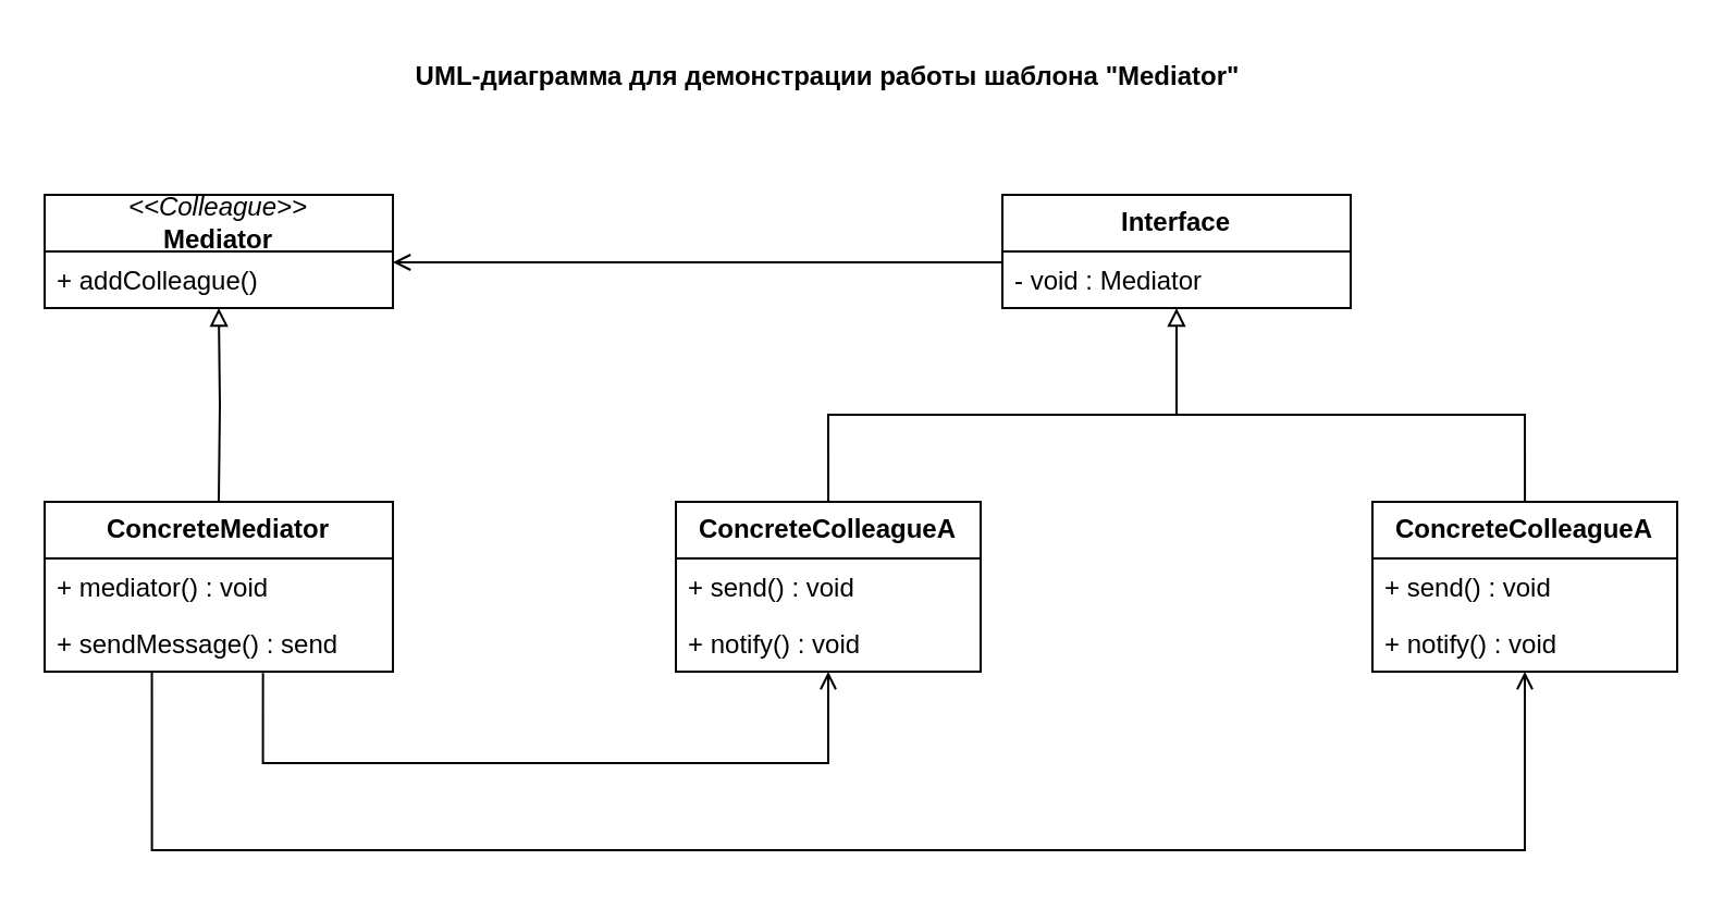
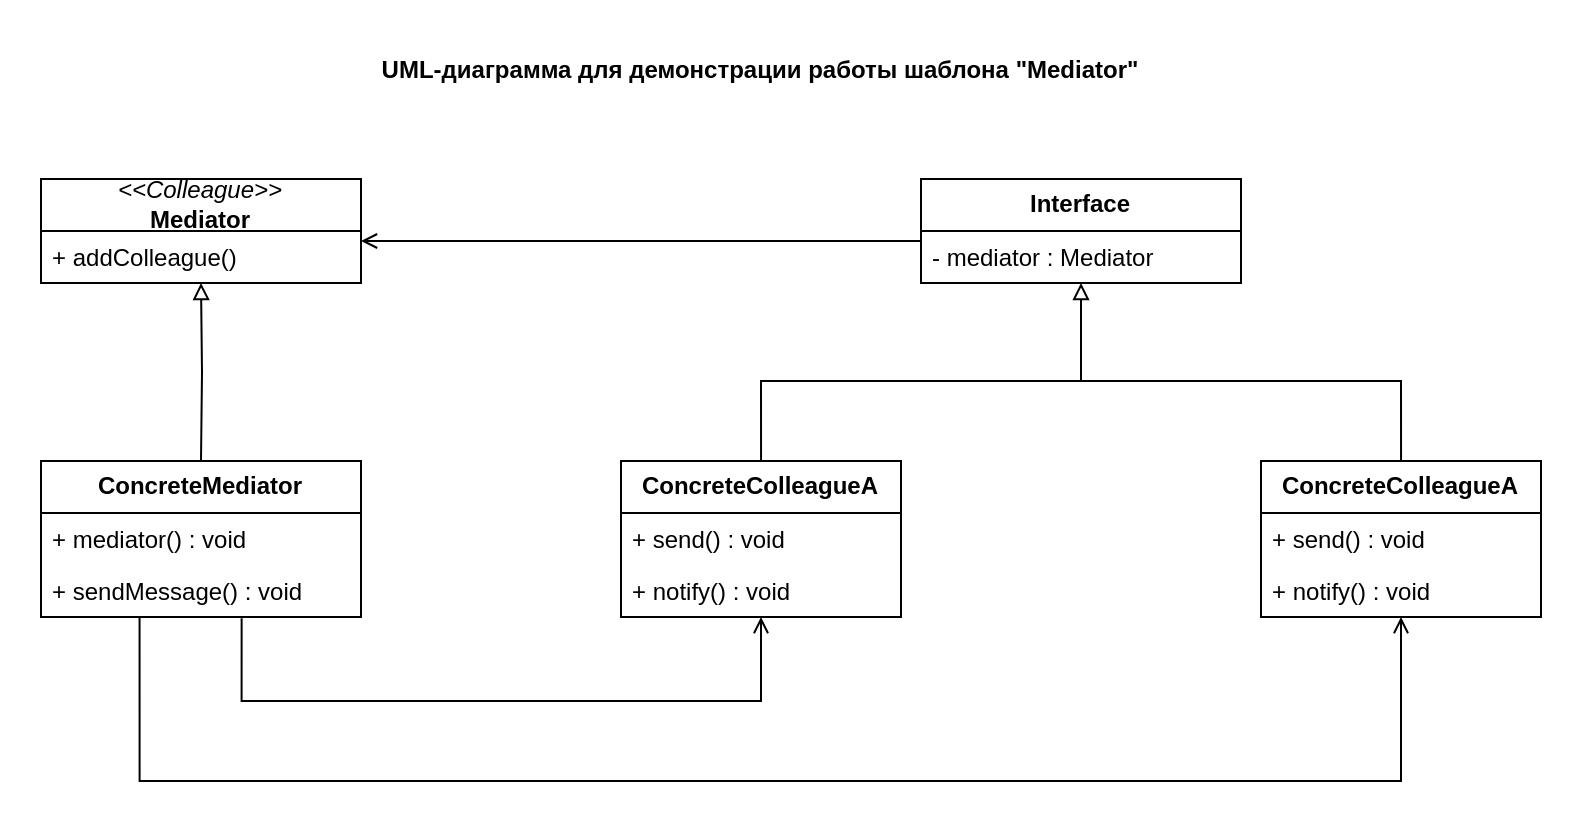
- <mxCell id="11" value="- void : Mediator" style="text;strokeColor=none;fillColor=none;align=left;verticalAlign=top;spacingLeft=4;spacingRight=4;overflow=hidden;rotatable=0;points=[[0,0.5],[1,0.5]];portConstraint=eastwest;whiteSpace=wrap;html=1;" parent="10" vertex="1"><mxGeometry y="26" width="160" height="26" as="geometry" /></mxCell>
+ <mxCell id="11" value="- mediator : Mediator" style="text;strokeColor=none;fillColor=none;align=left;verticalAlign=top;spacingLeft=4;spacingRight=4;overflow=hidden;rotatable=0;points=[[0,0.5],[1,0.5]];portConstraint=eastwest;whiteSpace=wrap;html=1;" parent="10" vertex="1"><mxGeometry y="26" width="160" height="26" as="geometry" /></mxCell>
- <mxCell id="20" value="+&amp;nbsp;sendMessage() : send" style="text;strokeColor=none;fillColor=none;align=left;verticalAlign=top;spacingLeft=4;spacingRight=4;overflow=hidden;rotatable=0;points=[[0,0.5],[1,0.5]];portConstraint=eastwest;whiteSpace=wrap;html=1;" parent="18" vertex="1"><mxGeometry y="52" width="160" height="26" as="geometry" /></mxCell>
+ <mxCell id="20" value="+&amp;nbsp;sendMessage() : void" style="text;strokeColor=none;fillColor=none;align=left;verticalAlign=top;spacingLeft=4;spacingRight=4;overflow=hidden;rotatable=0;points=[[0,0.5],[1,0.5]];portConstraint=eastwest;whiteSpace=wrap;html=1;" parent="18" vertex="1"><mxGeometry y="52" width="160" height="26" as="geometry" /></mxCell>
